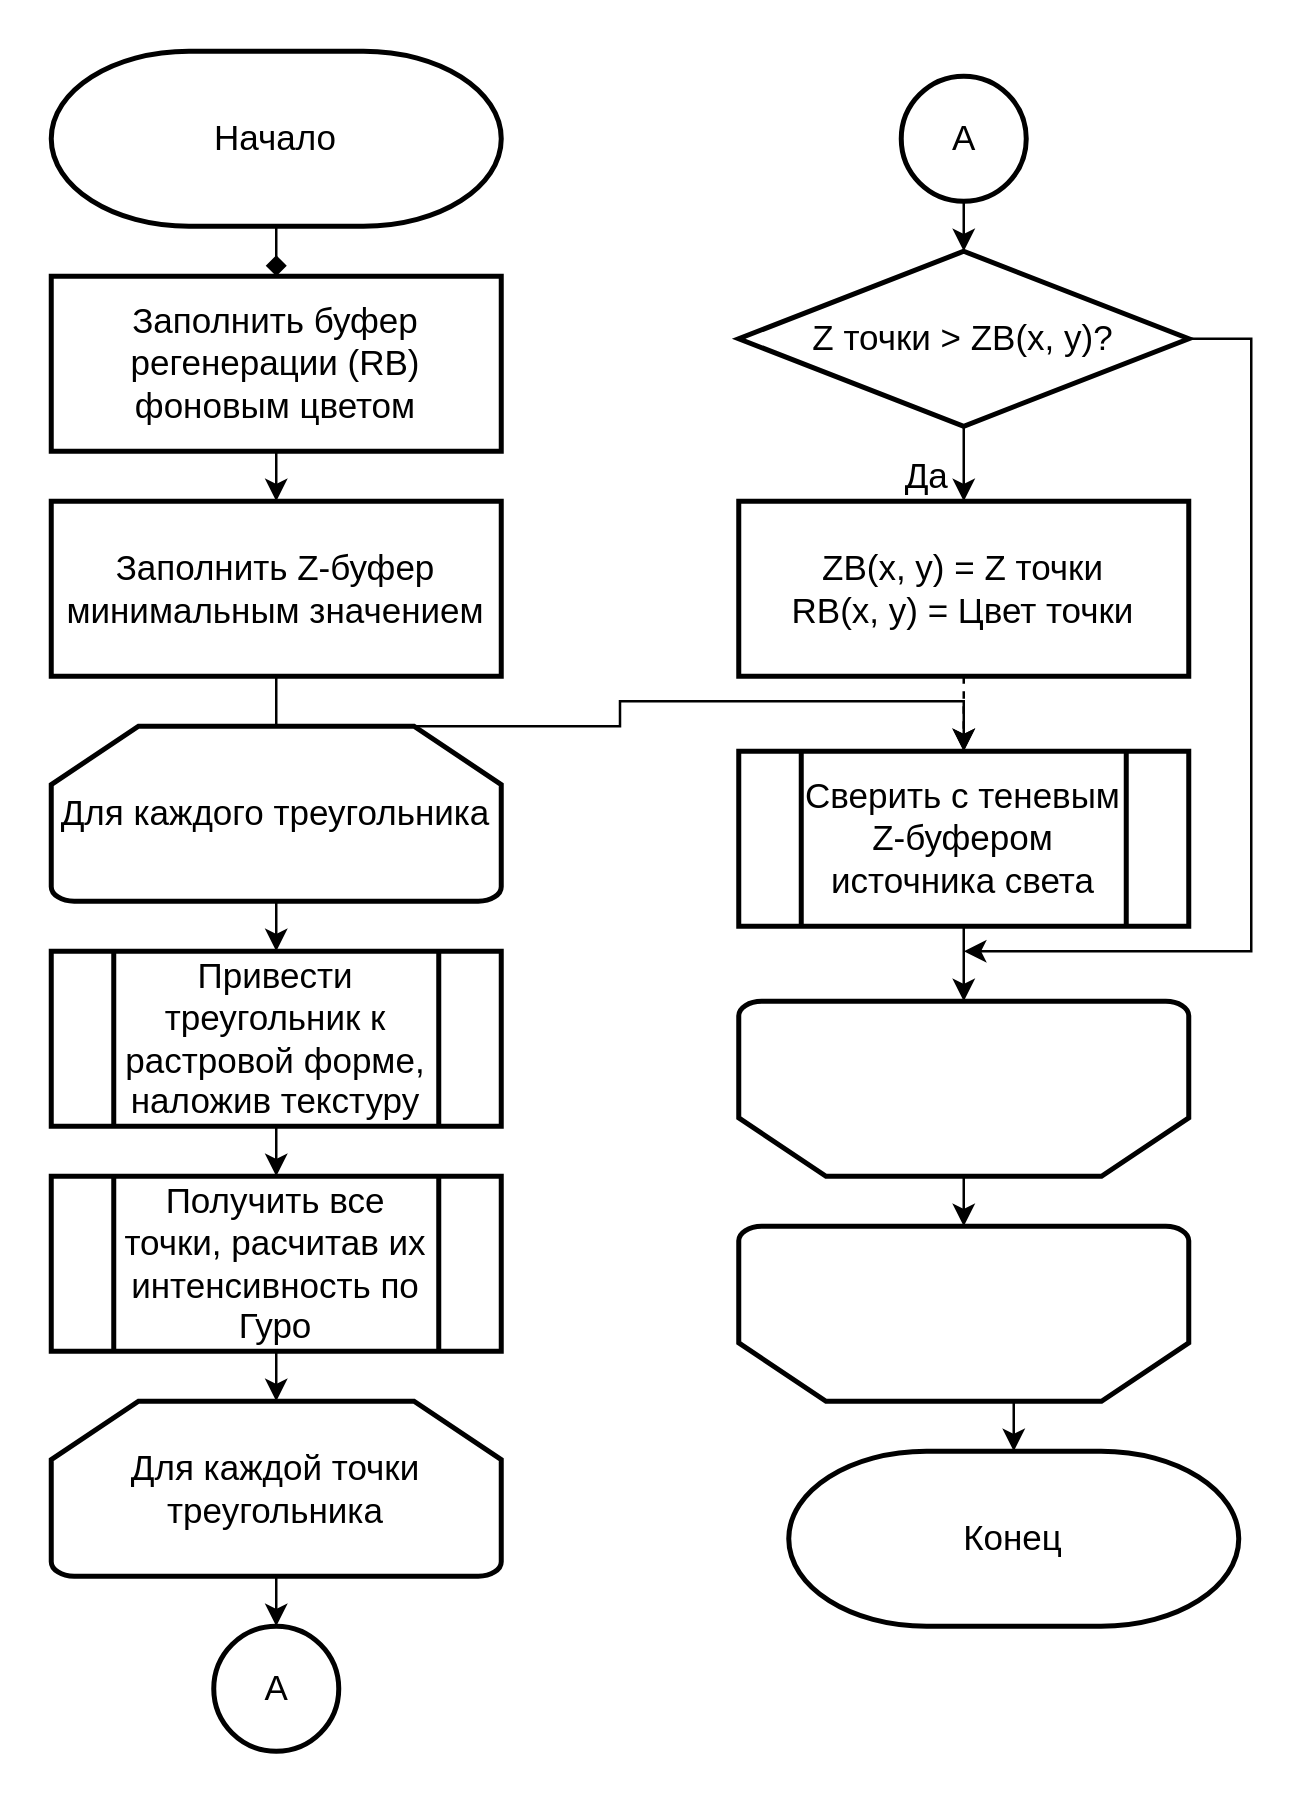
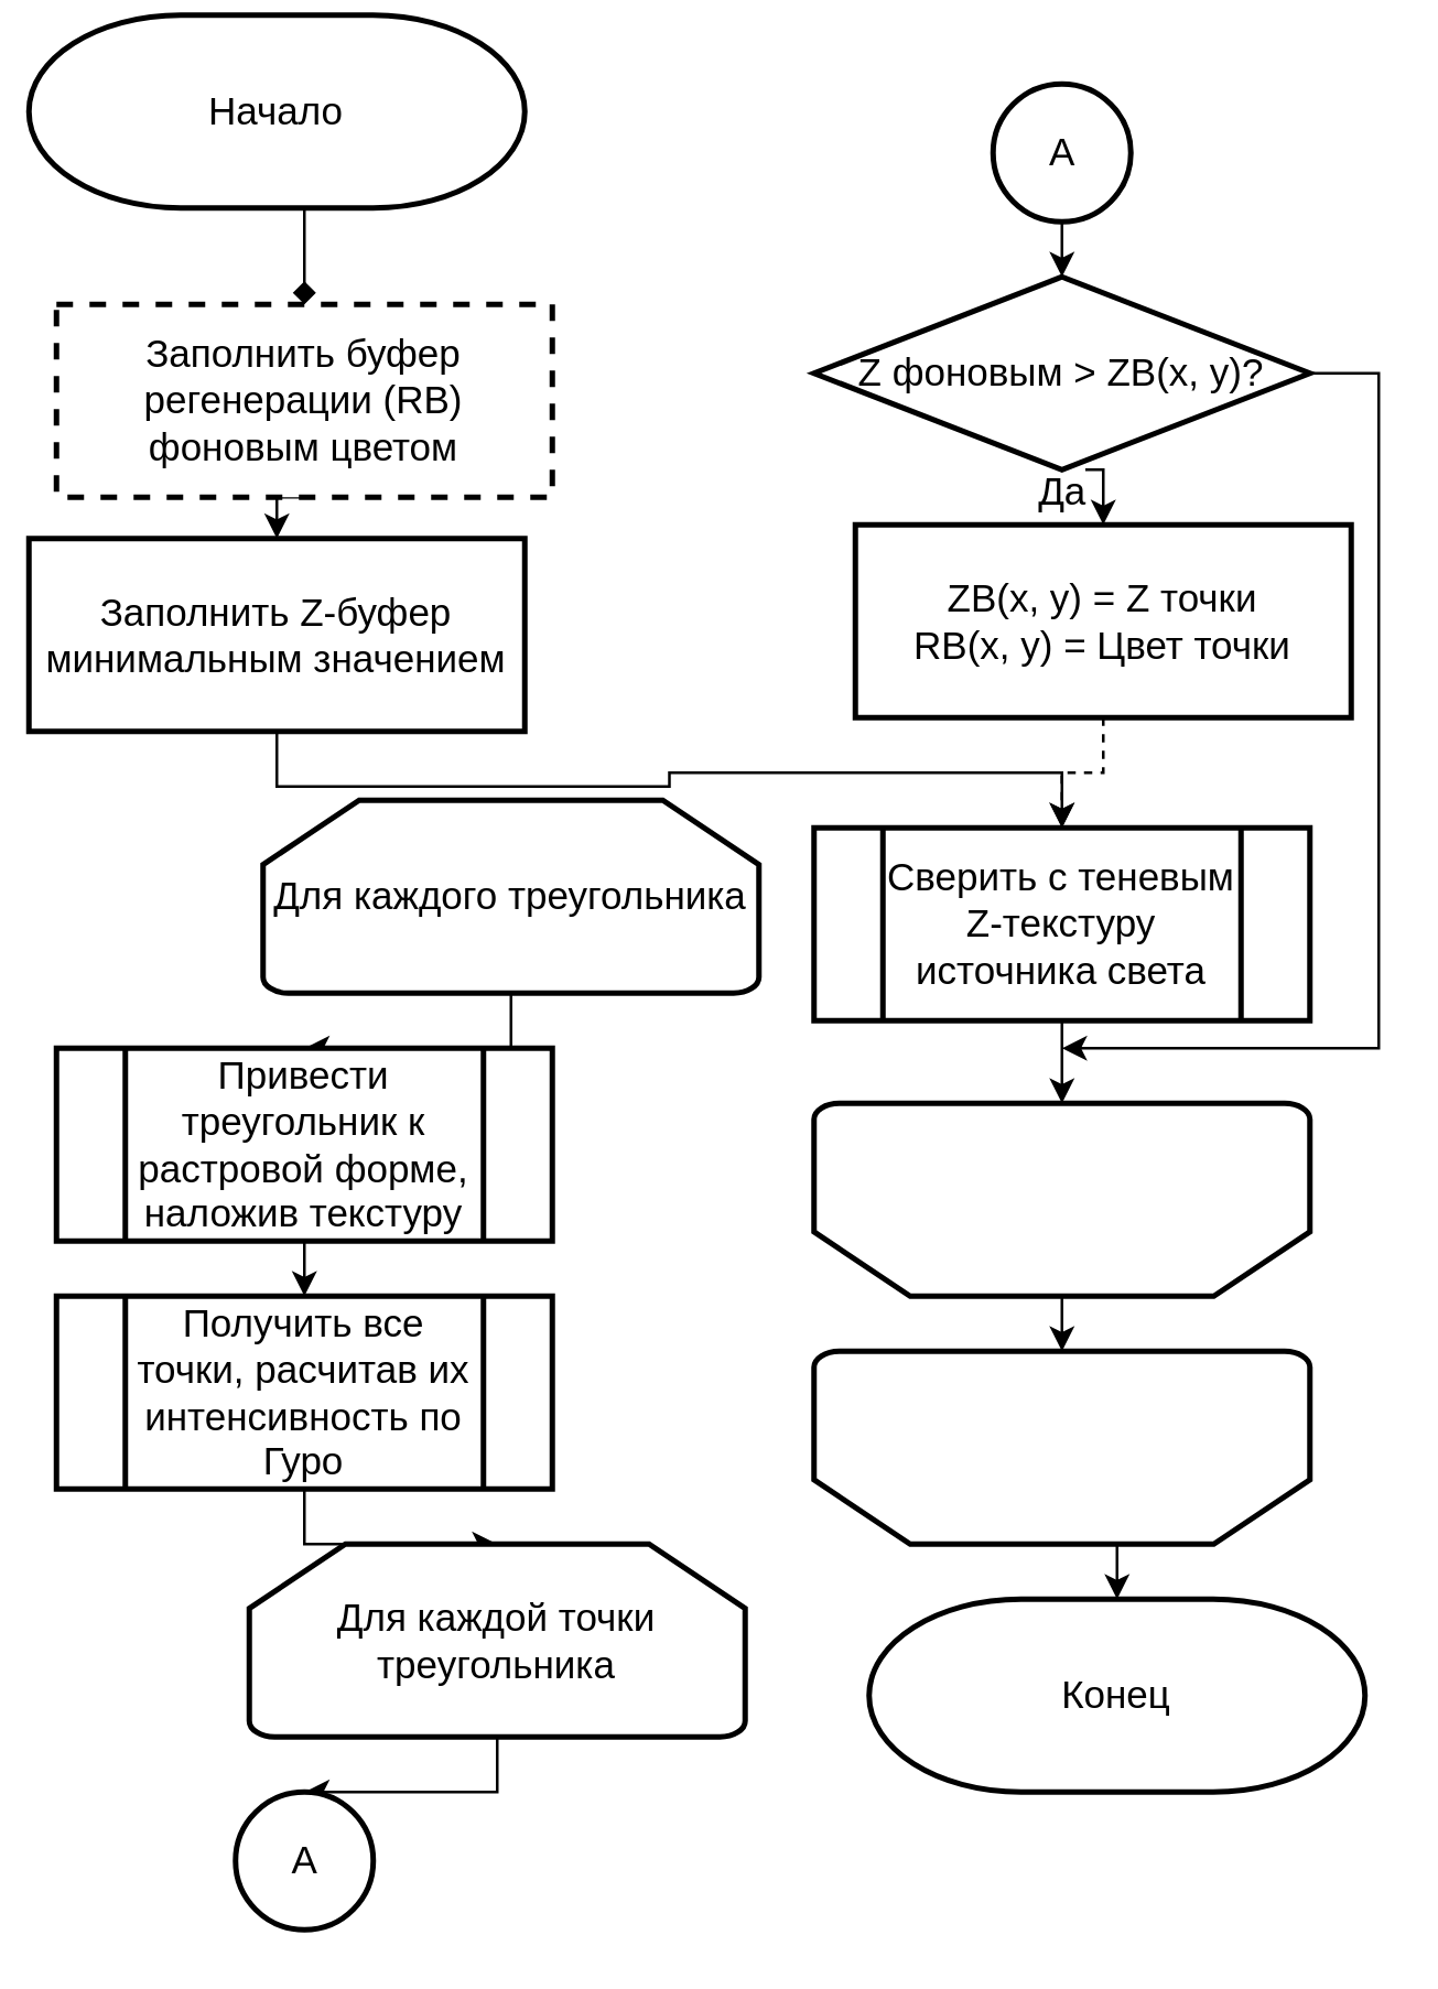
- <mxCell id="3" value="&lt;font style=&quot;font-size: 14px&quot;&gt;Начало&lt;/font&gt;" style="strokeWidth=2;html=1;shape=mxgraph.flowchart.terminator;whiteSpace=wrap;" vertex="1" parent="1"><mxGeometry x="20" y="20" width="180" height="70" as="geometry" /></mxCell>
+ <mxCell id="3" value="&lt;font style=&quot;font-size: 14px&quot;&gt;Начало&lt;/font&gt;" style="strokeWidth=2;html=1;shape=mxgraph.flowchart.terminator;whiteSpace=wrap;" vertex="1" parent="1"><mxGeometry x="10" y="5" width="180" height="70" as="geometry" /></mxCell>
- <mxCell id="21" value="Z точки &amp;gt; ZB(x, y)?" style="strokeWidth=2;html=1;shape=mxgraph.flowchart.decision;whiteSpace=wrap;rounded=0;fontSize=14;" vertex="1" parent="1"><mxGeometry x="295" y="100" width="180" height="70" as="geometry" /></mxCell>
+ <mxCell id="21" value="Z фоновым &amp;gt; ZB(x, y)?" style="strokeWidth=2;html=1;shape=mxgraph.flowchart.decision;whiteSpace=wrap;rounded=0;fontSize=14;" vertex="1" parent="1"><mxGeometry x="295" y="100" width="180" height="70" as="geometry" /></mxCell>
- <mxCell id="5" value="Заполнить буфер регенерации (RB) фоновым цветом" style="rounded=0;whiteSpace=wrap;html=1;absoluteArcSize=1;arcSize=14;strokeWidth=2;fontSize=14;" vertex="1" parent="1"><mxGeometry x="20" y="110" width="180" height="70" as="geometry" /></mxCell>
+ <mxCell id="5" value="Заполнить буфер регенерации (RB) фоновым цветом" style="rounded=0;whiteSpace=wrap;html=1;absoluteArcSize=1;arcSize=14;strokeWidth=2;fontSize=14;dashed=1;" vertex="1" parent="1"><mxGeometry x="20" y="110" width="180" height="70" as="geometry" /></mxCell>
- <mxCell id="7" value="Заполнить Z-буфер минимальным значением" style="rounded=0;whiteSpace=wrap;html=1;absoluteArcSize=1;arcSize=14;strokeWidth=2;fontSize=14;" vertex="1" parent="1"><mxGeometry x="20" y="200" width="180" height="70" as="geometry" /></mxCell>
+ <mxCell id="7" value="Заполнить Z-буфер минимальным значением" style="rounded=0;whiteSpace=wrap;html=1;absoluteArcSize=1;arcSize=14;strokeWidth=2;fontSize=14;" vertex="1" parent="1"><mxGeometry x="10" y="195" width="180" height="70" as="geometry" /></mxCell>
- <mxCell id="23" value="ZB(x, y) = Z точки&lt;br&gt;RB(x, y) = Цвет точки" style="rounded=0;whiteSpace=wrap;html=1;absoluteArcSize=1;arcSize=14;strokeWidth=2;fontSize=14;" vertex="1" parent="1"><mxGeometry x="295" y="200" width="180" height="70" as="geometry" /></mxCell>
+ <mxCell id="23" value="ZB(x, y) = Z точки&lt;br&gt;RB(x, y) = Цвет точки" style="rounded=0;whiteSpace=wrap;html=1;absoluteArcSize=1;arcSize=14;strokeWidth=2;fontSize=14;" vertex="1" parent="1"><mxGeometry x="310" y="190" width="180" height="70" as="geometry" /></mxCell>
- <mxCell id="9" value="Для каждого треугольника" style="strokeWidth=2;html=1;shape=mxgraph.flowchart.loop_limit;whiteSpace=wrap;rounded=0;fontSize=14;" vertex="1" parent="1"><mxGeometry x="20" y="290" width="180" height="70" as="geometry" /></mxCell>
+ <mxCell id="9" value="Для каждого треугольника" style="strokeWidth=2;html=1;shape=mxgraph.flowchart.loop_limit;whiteSpace=wrap;rounded=0;fontSize=14;" vertex="1" parent="1"><mxGeometry x="95" y="290" width="180" height="70" as="geometry" /></mxCell>
- <mxCell id="25" value="Сверить с теневым Z-буфером источника света" style="verticalLabelPosition=middle;verticalAlign=middle;html=1;shape=process;whiteSpace=wrap;rounded=0;size=0.14;arcSize=6;fontSize=14;strokeWidth=2;labelPosition=center;align=center;" vertex="1" parent="1"><mxGeometry x="295" y="300" width="180" height="70" as="geometry" /></mxCell>
+ <mxCell id="25" value="Сверить с теневым Z-текстуру источника света" style="verticalLabelPosition=middle;verticalAlign=middle;html=1;shape=process;whiteSpace=wrap;rounded=0;size=0.14;arcSize=6;fontSize=14;strokeWidth=2;labelPosition=center;align=center;" vertex="1" parent="1"><mxGeometry x="295" y="300" width="180" height="70" as="geometry" /></mxCell>
- <mxCell id="15" value="Для каждой точки треугольника" style="strokeWidth=2;html=1;shape=mxgraph.flowchart.loop_limit;whiteSpace=wrap;rounded=0;fontSize=14;" vertex="1" parent="1"><mxGeometry x="20" y="560" width="180" height="70" as="geometry" /></mxCell>
+ <mxCell id="15" value="Для каждой точки треугольника" style="strokeWidth=2;html=1;shape=mxgraph.flowchart.loop_limit;whiteSpace=wrap;rounded=0;fontSize=14;" vertex="1" parent="1"><mxGeometry x="90" y="560" width="180" height="70" as="geometry" /></mxCell>
